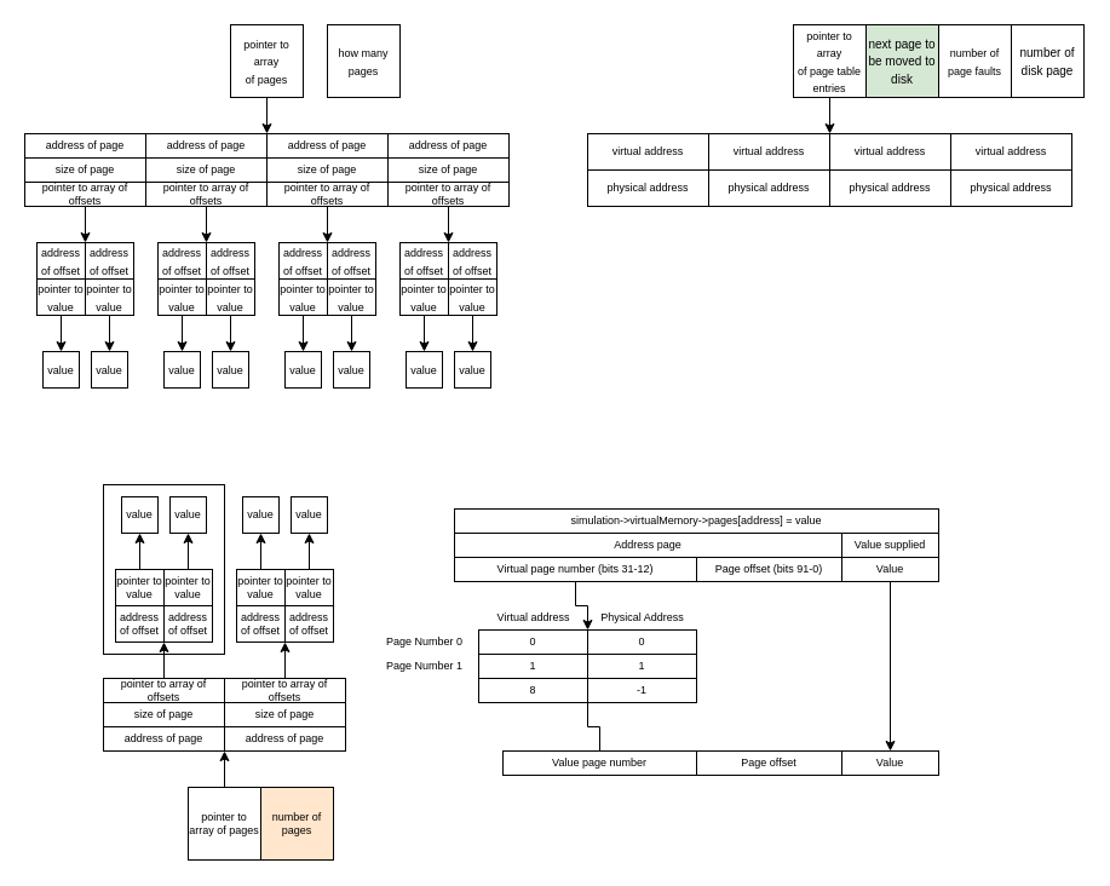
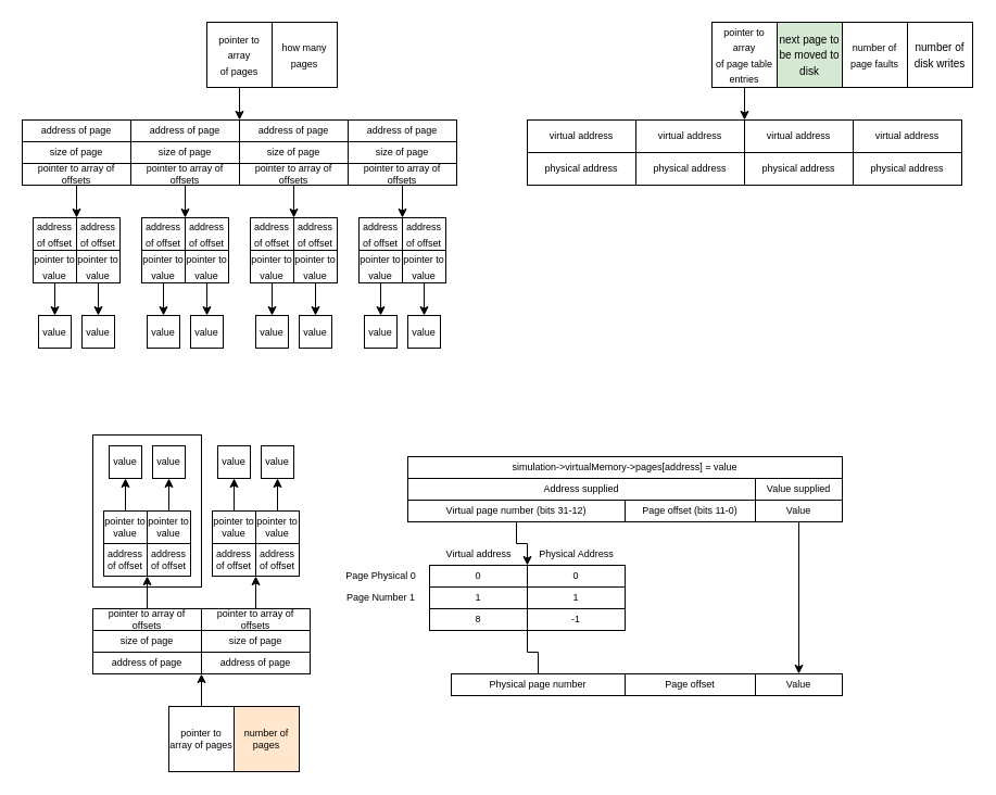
- <mxCell id="6" value="&lt;font style=&quot;font-size: 9px;&quot;&gt;how many pages&lt;/font&gt;" style="rounded=0;whiteSpace=wrap;html=1;" vertex="1" parent="1"><mxGeometry x="270" y="20" width="60" height="60" as="geometry" /></mxCell>
+ <mxCell id="6" value="&lt;font style=&quot;font-size: 9px;&quot;&gt;how many pages&lt;/font&gt;" style="rounded=0;whiteSpace=wrap;html=1;" vertex="1" parent="1"><mxGeometry x="250" y="20" width="60" height="60" as="geometry" /></mxCell>
- <mxCell id="126" value="&lt;font size=&quot;1&quot;&gt;number of disk page&lt;/font&gt;" style="rounded=0;whiteSpace=wrap;html=1;" vertex="1" parent="1"><mxGeometry x="835" y="20" width="60" height="60" as="geometry" /></mxCell>
+ <mxCell id="126" value="&lt;font size=&quot;1&quot;&gt;number of disk writes&lt;/font&gt;" style="rounded=0;whiteSpace=wrap;html=1;" vertex="1" parent="1"><mxGeometry x="835" y="20" width="60" height="60" as="geometry" /></mxCell>
- <mxCell id="98" value="Address page" style="rounded=0;whiteSpace=wrap;html=1;fontSize=9;fillColor=default;" vertex="1" parent="1"><mxGeometry x="375" y="440" width="320" height="20" as="geometry" /></mxCell>
+ <mxCell id="98" value="Address supplied" style="rounded=0;whiteSpace=wrap;html=1;fontSize=9;fillColor=default;" vertex="1" parent="1"><mxGeometry x="375" y="440" width="320" height="20" as="geometry" /></mxCell>
- <mxCell id="101" value="Page offset (bits 91-0)" style="rounded=0;whiteSpace=wrap;html=1;fontSize=9;fillColor=default;" vertex="1" parent="1"><mxGeometry x="575" y="460" width="120" height="20" as="geometry" /></mxCell>
+ <mxCell id="101" value="Page offset (bits 11-0)" style="rounded=0;whiteSpace=wrap;html=1;fontSize=9;fillColor=default;" vertex="1" parent="1"><mxGeometry x="575" y="460" width="120" height="20" as="geometry" /></mxCell>
- <mxCell id="118" value="Page Number 0" style="text;html=1;resizable=0;autosize=1;align=center;verticalAlign=middle;points=[];fillColor=none;strokeColor=none;rounded=0;fontSize=9;" vertex="1" parent="1"><mxGeometry x="305" y="520" width="90" height="20" as="geometry" /></mxCell>
+ <mxCell id="118" value="Page Physical 0" style="text;html=1;resizable=0;autosize=1;align=center;verticalAlign=middle;points=[];fillColor=none;strokeColor=none;rounded=0;fontSize=9;" vertex="1" parent="1"><mxGeometry x="305" y="520" width="90" height="20" as="geometry" /></mxCell>
- <mxCell id="103" value="Value page number" style="rounded=0;whiteSpace=wrap;html=1;fontSize=9;fillColor=default;" vertex="1" parent="1"><mxGeometry x="415" y="620" width="160" height="20" as="geometry" /></mxCell>
+ <mxCell id="103" value="Physical page number" style="rounded=0;whiteSpace=wrap;html=1;fontSize=9;fillColor=default;" vertex="1" parent="1"><mxGeometry x="415" y="620" width="160" height="20" as="geometry" /></mxCell>
